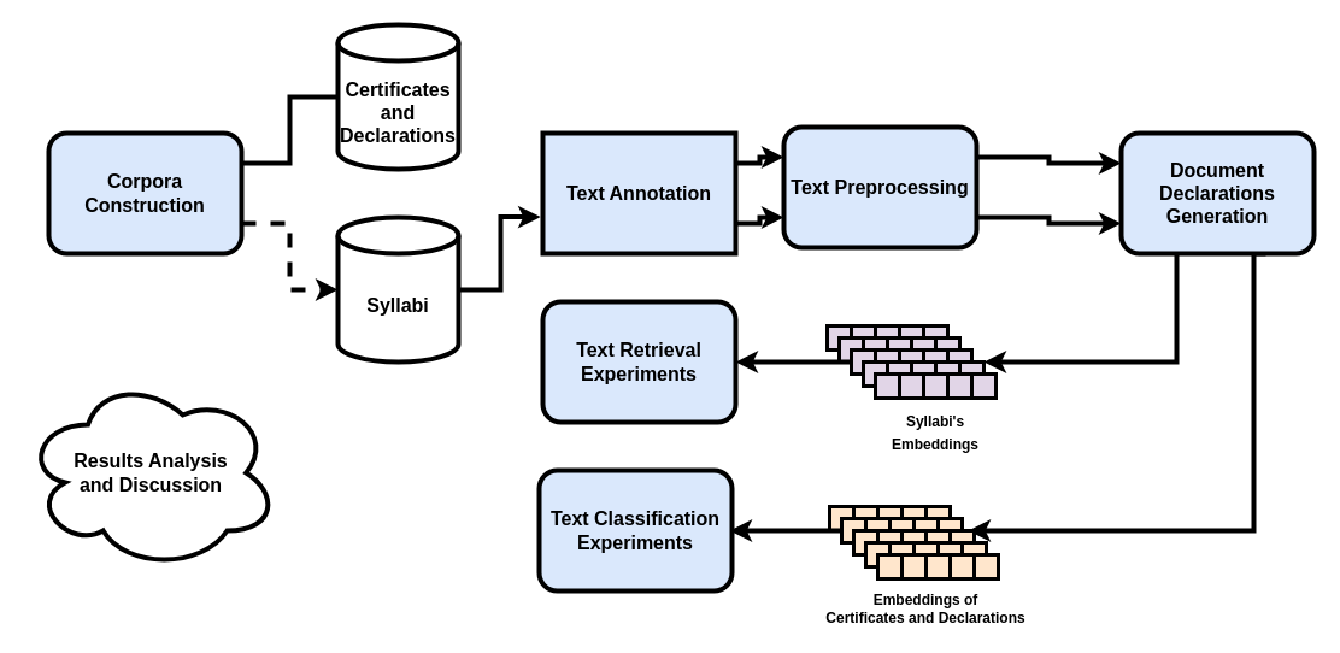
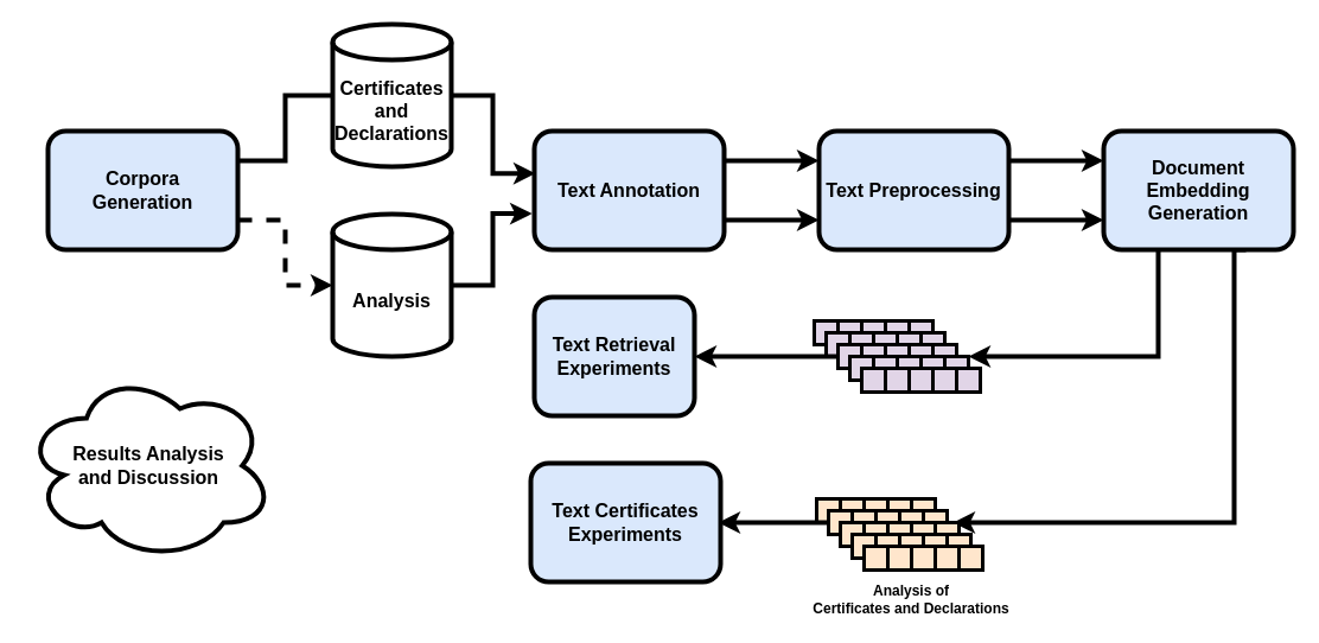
+ <mxCell id="5" style="edgeStyle=orthogonalEdgeStyle;rounded=0;orthogonalLoop=1;jettySize=auto;html=1;entryX=0.006;entryY=0.357;entryDx=0;entryDy=0;entryPerimeter=0;strokeWidth=4;" edge="1" parent="1" source="6" target="4"><mxGeometry relative="1" as="geometry"><mxPoint x="440" y="140" as="targetPoint" /></mxGeometry></mxCell>
- <mxCell id="14" value="Text Preprocessing" style="rounded=1;whiteSpace=wrap;html=1;fontSize=16;glass=0;strokeWidth=4;shadow=0;fillColor=#dae8fc;strokeColor=#000000;fontStyle=1" vertex="1" parent="1"><mxGeometry x="650" y="105" width="160" height="100" as="geometry" /></mxCell>
+ <mxCell id="14" value="Text Preprocessing" style="rounded=1;whiteSpace=wrap;html=1;fontSize=16;glass=0;strokeWidth=4;shadow=0;fillColor=#dae8fc;strokeColor=#000000;fontStyle=1" vertex="1" parent="1"><mxGeometry x="690" y="110" width="160" height="100" as="geometry" /></mxCell>
- <mxCell id="72" value="&lt;div&gt;Corpora&lt;/div&gt;&lt;div&gt;Construction&lt;br&gt;&lt;/div&gt;" style="rounded=1;whiteSpace=wrap;html=1;fontSize=16;glass=0;strokeWidth=4;shadow=0;fillColor=#dae8fc;strokeColor=#000000;fontStyle=1" vertex="1" parent="1"><mxGeometry x="40" y="110" width="160" height="100" as="geometry" /></mxCell>
+ <mxCell id="72" value="&lt;div&gt;Corpora&lt;/div&gt;&lt;div&gt;Generation&lt;br&gt;&lt;/div&gt;" style="rounded=1;whiteSpace=wrap;html=1;fontSize=16;glass=0;strokeWidth=4;shadow=0;fillColor=#dae8fc;strokeColor=#000000;fontStyle=1" vertex="1" parent="1"><mxGeometry x="40" y="110" width="160" height="100" as="geometry" /></mxCell>
- <mxCell id="4" value="Text Annotation" style="whiteSpace=wrap;html=1;fontSize=16;glass=0;strokeWidth=4;shadow=0;fillColor=#dae8fc;strokeColor=#000000;fontStyle=1;rounded=0;" parent="1" vertex="1"><mxGeometry x="450" y="110" width="160" height="100" as="geometry" /></mxCell>
+ <mxCell id="4" value="Text Annotation" style="rounded=1;whiteSpace=wrap;html=1;fontSize=16;glass=0;strokeWidth=4;shadow=0;fillColor=#dae8fc;strokeColor=#000000;fontStyle=1" parent="1" vertex="1"><mxGeometry x="450" y="110" width="160" height="100" as="geometry" /></mxCell>
- <mxCell id="10" value="&lt;div&gt;Document Declarations&lt;/div&gt;&lt;div&gt;Generation&lt;br&gt;&lt;/div&gt;" style="rounded=1;whiteSpace=wrap;html=1;fontSize=16;glass=0;strokeWidth=4;shadow=0;fillColor=#dae8fc;strokeColor=#000000;fontStyle=1" vertex="1" parent="1"><mxGeometry x="930" y="110" width="160" height="100" as="geometry" /></mxCell>
+ <mxCell id="10" value="&lt;div&gt;Document Embedding&lt;/div&gt;&lt;div&gt;Generation&lt;br&gt;&lt;/div&gt;" style="rounded=1;whiteSpace=wrap;html=1;fontSize=16;glass=0;strokeWidth=4;shadow=0;fillColor=#dae8fc;strokeColor=#000000;fontStyle=1" vertex="1" parent="1"><mxGeometry x="930" y="110" width="160" height="100" as="geometry" /></mxCell>
- <mxCell id="7" value="Syllabi" style="shape=cylinder3;whiteSpace=wrap;html=1;boundedLbl=1;backgroundOutline=1;size=15;fontSize=16;fontStyle=1;strokeWidth=4;" vertex="1" parent="1"><mxGeometry x="280" y="180" width="100" height="120" as="geometry" /></mxCell>
+ <mxCell id="7" value="Analysis" style="shape=cylinder3;whiteSpace=wrap;html=1;boundedLbl=1;backgroundOutline=1;size=15;fontSize=16;fontStyle=1;strokeWidth=4;" vertex="1" parent="1"><mxGeometry x="280" y="180" width="100" height="120" as="geometry" /></mxCell>
- <mxCell id="67" value="&lt;div&gt;Text Retrieval&lt;/div&gt;&lt;div&gt;Experiments&lt;br&gt;&lt;/div&gt;" style="rounded=1;whiteSpace=wrap;html=1;fontSize=16;glass=0;strokeWidth=4;shadow=0;fillColor=#dae8fc;strokeColor=#000000;fontStyle=1" vertex="1" parent="1"><mxGeometry x="450" y="250" width="160" height="100" as="geometry" /></mxCell>
+ <mxCell id="67" value="&lt;div&gt;Text Retrieval&lt;/div&gt;&lt;div&gt;Experiments&lt;br&gt;&lt;/div&gt;" style="rounded=1;whiteSpace=wrap;html=1;fontSize=16;glass=0;strokeWidth=4;shadow=0;fillColor=#dae8fc;strokeColor=#000000;fontStyle=1" vertex="1" parent="1"><mxGeometry x="450" y="250" width="135" height="100" as="geometry" /></mxCell>
- <mxCell id="70" value="&lt;div&gt;&lt;font style=&quot;font-size: 12px;&quot;&gt;Syllabi's&lt;/font&gt;&lt;/div&gt;&lt;div&gt;&lt;font style=&quot;font-size: 12px;&quot;&gt;Embeddings&lt;/font&gt;&lt;/div&gt;&lt;div style=&quot;font-size: 12px;&quot;&gt;&lt;br&gt;&lt;/div&gt;" style="text;html=1;strokeColor=none;fillColor=none;align=center;verticalAlign=middle;whiteSpace=wrap;rounded=0;fontSize=16;fontStyle=1" vertex="1" parent="1"><mxGeometry x="666" y="350" width="220" height="30" as="geometry" /></mxCell>
- <mxCell id="68" value="&lt;div&gt;Text Classification&lt;/div&gt;&lt;div&gt;Experiments&lt;br&gt;&lt;/div&gt;" style="rounded=1;whiteSpace=wrap;html=1;fontSize=16;glass=0;strokeWidth=4;shadow=0;fillColor=#dae8fc;strokeColor=#000000;fontStyle=1" vertex="1" parent="1"><mxGeometry x="447" y="390" width="160" height="100" as="geometry" /></mxCell>
+ <mxCell id="68" value="&lt;div&gt;Text Certificates&lt;/div&gt;&lt;div&gt;Experiments&lt;br&gt;&lt;/div&gt;" style="rounded=1;whiteSpace=wrap;html=1;fontSize=16;glass=0;strokeWidth=4;shadow=0;fillColor=#dae8fc;strokeColor=#000000;fontStyle=1" vertex="1" parent="1"><mxGeometry x="447" y="390" width="160" height="100" as="geometry" /></mxCell>
- <mxCell id="69" value="&lt;div style=&quot;font-size: 12px;&quot;&gt;&lt;font style=&quot;font-size: 12px;&quot;&gt;Embeddings of&lt;/font&gt;&lt;/div&gt;&lt;div style=&quot;font-size: 12px;&quot;&gt;&lt;font style=&quot;font-size: 12px;&quot;&gt;Certificates and Declarations&lt;font style=&quot;font-size: 12px;&quot;&gt;&lt;br&gt;&lt;/font&gt;&lt;/font&gt;&lt;/div&gt;" style="text;html=1;strokeColor=none;fillColor=none;align=center;verticalAlign=middle;whiteSpace=wrap;rounded=0;fontSize=16;fontStyle=1" vertex="1" parent="1"><mxGeometry x="658" y="490" width="220" height="30" as="geometry" /></mxCell>
+ <mxCell id="69" value="&lt;div style=&quot;font-size: 12px;&quot;&gt;&lt;font style=&quot;font-size: 12px;&quot;&gt;Analysis of&lt;/font&gt;&lt;/div&gt;&lt;div style=&quot;font-size: 12px;&quot;&gt;&lt;font style=&quot;font-size: 12px;&quot;&gt;Certificates and Declarations&lt;font style=&quot;font-size: 12px;&quot;&gt;&lt;br&gt;&lt;/font&gt;&lt;/font&gt;&lt;/div&gt;" style="text;html=1;strokeColor=none;fillColor=none;align=center;verticalAlign=middle;whiteSpace=wrap;rounded=0;fontSize=16;fontStyle=1" vertex="1" parent="1"><mxGeometry x="658" y="490" width="220" height="30" as="geometry" /></mxCell>
